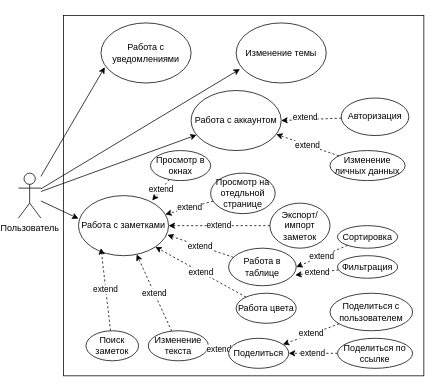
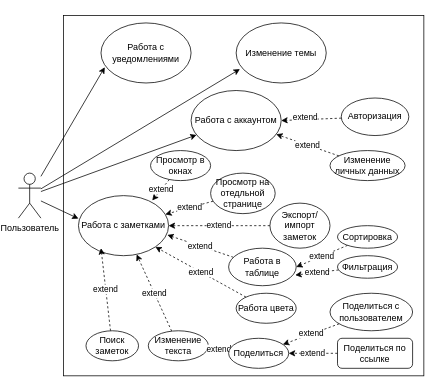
- <mxCell id="32" value="Поделиться по ссылке" style="ellipse;whiteSpace=wrap;html=1;" vertex="1" parent="1"><mxGeometry x="445" y="450" width="100" height="40" as="geometry" /></mxCell>
+ <mxCell id="32" value="Поделиться по ссылке" style="whiteSpace=wrap;html=1;rounded=1;" vertex="1" parent="1"><mxGeometry x="445" y="450" width="100" height="40" as="geometry" /></mxCell>
